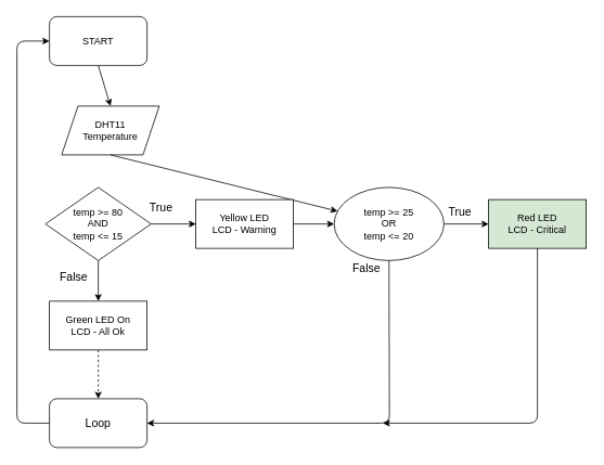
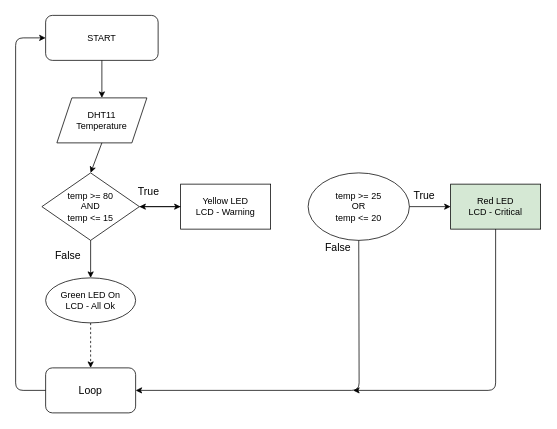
- <mxCell id="2" value="START" style="rounded=1;whiteSpace=wrap;html=1;" parent="1" vertex="1"><mxGeometry x="60" width="120" height="60" as="geometry" y="20" /></mxCell>
+ <mxCell id="2" value="START" style="rounded=1;whiteSpace=wrap;html=1;" parent="1" vertex="1"><mxGeometry x="60" y="20" width="150" height="60" as="geometry" /></mxCell>
- <mxCell id="6" value="" style="endArrow=classic;html=1;exitX=0.5;exitY=1;exitDx=0;exitDy=0;" parent="1" source="3" target="12" edge="1"><mxGeometry width="50" height="50" relative="1" as="geometry"><mxPoint x="410" y="330" as="sourcePoint" /><mxPoint x="460" y="280" as="targetPoint" /></mxGeometry></mxCell>
+ <mxCell id="6" value="" style="endArrow=classic;html=1;exitX=0.5;exitY=1;exitDx=0;exitDy=0;entryX=0.5;entryY=0;entryDx=0;entryDy=0;" parent="1" source="3" target="5" edge="1"><mxGeometry width="50" height="50" relative="1" as="geometry"><mxPoint x="410" y="330" as="sourcePoint" /><mxPoint x="460" y="280" as="targetPoint" /></mxGeometry></mxCell>
- <mxCell id="17" value="" style="endArrow=classic;html=1;entryX=0;entryY=0.5;entryDx=0;entryDy=0;" parent="1" source="11" edge="1" target="12"><mxGeometry width="50" height="50" relative="1" as="geometry"><mxPoint x="510" y="325" as="sourcePoint" /><mxPoint x="400" y="275" as="targetPoint" /></mxGeometry></mxCell>
+ <mxCell id="17" value="" style="endArrow=classic;html=1;" parent="1" source="11" edge="1" target="5"><mxGeometry width="50" height="50" relative="1" as="geometry"><mxPoint x="510" y="325" as="sourcePoint" /><mxPoint x="400" y="275" as="targetPoint" /></mxGeometry></mxCell>
- <mxCell id="8" value="Green LED On&lt;br&gt;LCD - All Ok" style="rounded=0;whiteSpace=wrap;html=1;" parent="1" vertex="1"><mxGeometry x="60" y="370" width="120" height="60" as="geometry" /></mxCell>
+ <mxCell id="8" value="Green LED On&lt;br&gt;LCD - All Ok" style="ellipse;whiteSpace=wrap;html=1;" parent="1" vertex="1"><mxGeometry x="60" y="370" width="120" height="60" as="geometry" /></mxCell>
